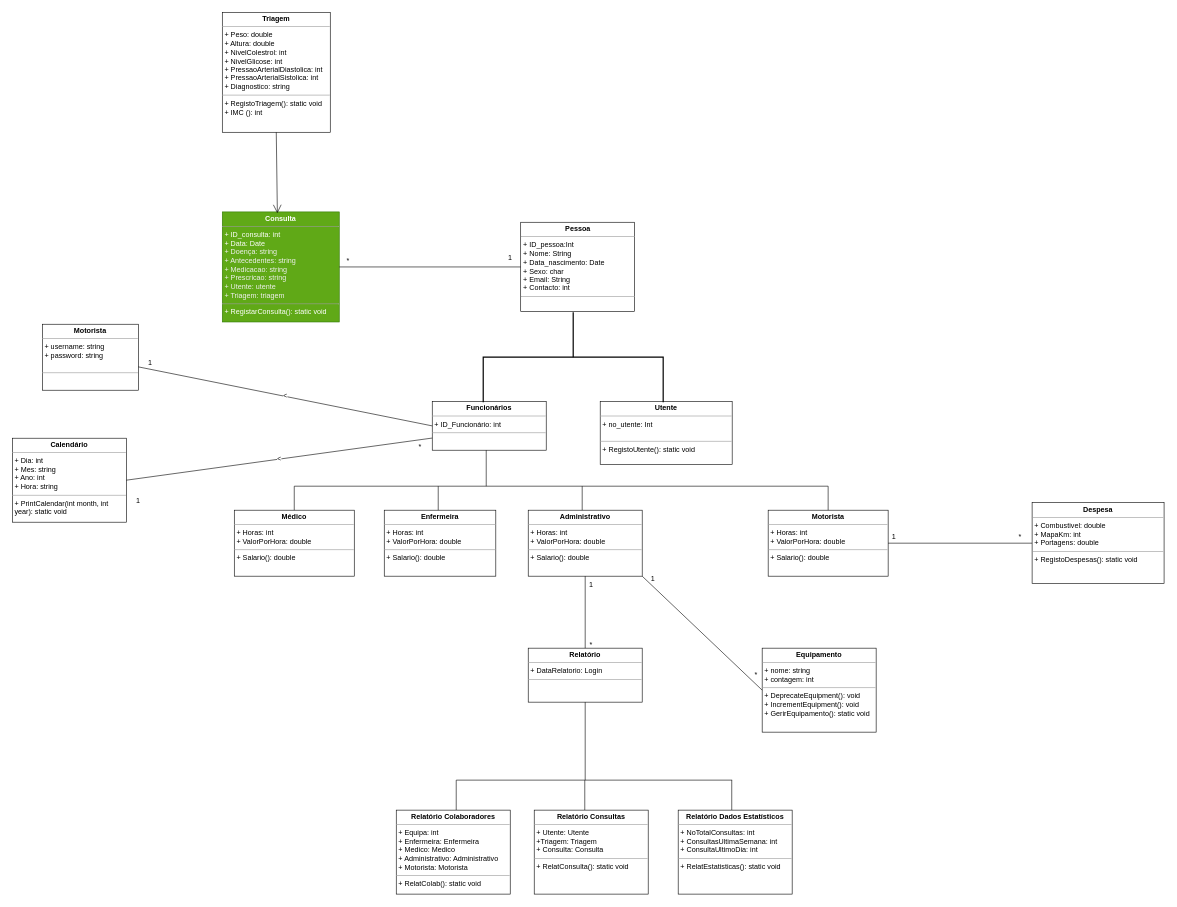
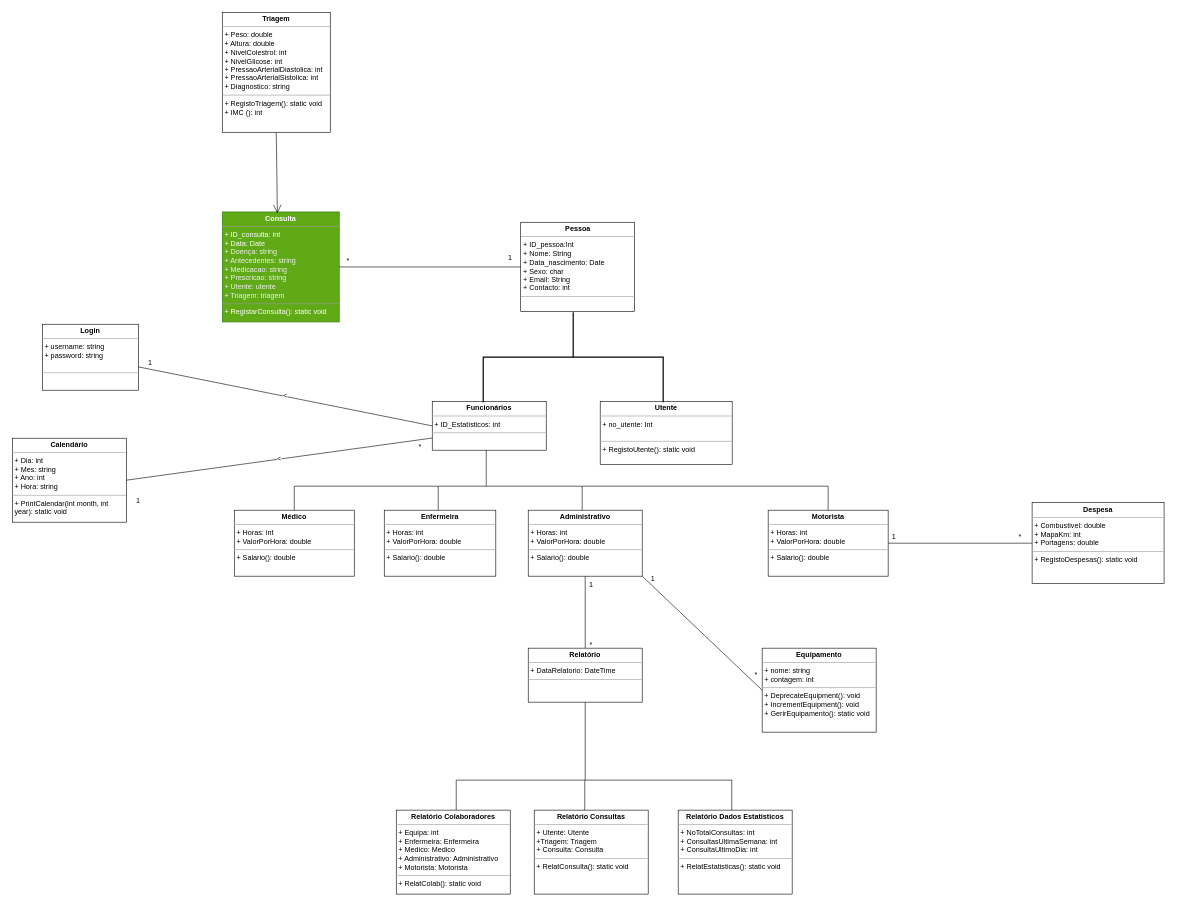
- <mxCell id="40" value="&lt;p style=&quot;margin:0px;margin-top:4px;text-align:center;&quot;&gt;&lt;b&gt;Motorista&lt;/b&gt;&lt;/p&gt;&lt;hr size=&quot;1&quot;&gt;&lt;p style=&quot;margin:0px;margin-left:4px;&quot;&gt;+ username: string&lt;/p&gt;&lt;p style=&quot;margin:0px;margin-left:4px;&quot;&gt;+ password: string&lt;/p&gt;&lt;p style=&quot;margin:0px;margin-left:4px;&quot;&gt;&lt;br&gt;&lt;/p&gt;&lt;hr size=&quot;1&quot;&gt;&lt;p style=&quot;margin:0px;margin-left:4px;&quot;&gt;&lt;br&gt;&lt;/p&gt;" style="verticalAlign=top;align=left;overflow=fill;fontSize=12;fontFamily=Helvetica;html=1;whiteSpace=wrap;" parent="1" vertex="1"><mxGeometry x="70" y="540" width="160" height="110" as="geometry" /></mxCell>
+ <mxCell id="40" value="&lt;p style=&quot;margin:0px;margin-top:4px;text-align:center;&quot;&gt;&lt;b&gt;Login&lt;/b&gt;&lt;/p&gt;&lt;hr size=&quot;1&quot;&gt;&lt;p style=&quot;margin:0px;margin-left:4px;&quot;&gt;+ username: string&lt;/p&gt;&lt;p style=&quot;margin:0px;margin-left:4px;&quot;&gt;+ password: string&lt;/p&gt;&lt;p style=&quot;margin:0px;margin-left:4px;&quot;&gt;&lt;br&gt;&lt;/p&gt;&lt;hr size=&quot;1&quot;&gt;&lt;p style=&quot;margin:0px;margin-left:4px;&quot;&gt;&lt;br&gt;&lt;/p&gt;" style="verticalAlign=top;align=left;overflow=fill;fontSize=12;fontFamily=Helvetica;html=1;whiteSpace=wrap;" parent="1" vertex="1"><mxGeometry x="70" y="540" width="160" height="110" as="geometry" /></mxCell>
- <mxCell id="4" value="&lt;p style=&quot;margin:0px;margin-top:4px;text-align:center;&quot;&gt;&lt;b&gt;Funcionários&lt;/b&gt;&lt;/p&gt;&lt;hr size=&quot;1&quot;&gt;&lt;p style=&quot;margin:0px;margin-left:4px;&quot;&gt;+ ID_Funcionário: int&lt;/p&gt;&lt;hr size=&quot;1&quot;&gt;&lt;p style=&quot;margin:0px;margin-left:4px;&quot;&gt;&lt;br&gt;&lt;/p&gt;" style="verticalAlign=top;align=left;overflow=fill;fontSize=12;fontFamily=Helvetica;html=1;whiteSpace=wrap;" parent="1" vertex="1"><mxGeometry x="720" y="669" width="190" height="81" as="geometry" /></mxCell>
+ <mxCell id="4" value="&lt;p style=&quot;margin:0px;margin-top:4px;text-align:center;&quot;&gt;&lt;b&gt;Funcionários&lt;/b&gt;&lt;/p&gt;&lt;hr size=&quot;1&quot;&gt;&lt;p style=&quot;margin:0px;margin-left:4px;&quot;&gt;+ ID_Estatísticos: int&lt;/p&gt;&lt;hr size=&quot;1&quot;&gt;&lt;p style=&quot;margin:0px;margin-left:4px;&quot;&gt;&lt;br&gt;&lt;/p&gt;" style="verticalAlign=top;align=left;overflow=fill;fontSize=12;fontFamily=Helvetica;html=1;whiteSpace=wrap;" parent="1" vertex="1"><mxGeometry x="720" y="669" width="190" height="81" as="geometry" /></mxCell>
- <mxCell id="17" value="&lt;p style=&quot;margin:0px;margin-top:4px;text-align:center;&quot;&gt;&lt;b&gt;Relatório&lt;/b&gt;&lt;/p&gt;&lt;hr size=&quot;1&quot;&gt;&lt;p style=&quot;margin:0px;margin-left:4px;&quot;&gt;+ DataRelatorio: Login&lt;br&gt;&lt;/p&gt;&lt;hr size=&quot;1&quot;&gt;&lt;p style=&quot;margin:0px;margin-left:4px;&quot;&gt;&lt;br&gt;&lt;/p&gt;" style="verticalAlign=top;align=left;overflow=fill;fontSize=12;fontFamily=Helvetica;html=1;whiteSpace=wrap;" parent="1" vertex="1"><mxGeometry x="880" y="1080" width="190" height="90" as="geometry" /></mxCell>
+ <mxCell id="17" value="&lt;p style=&quot;margin:0px;margin-top:4px;text-align:center;&quot;&gt;&lt;b&gt;Relatório&lt;/b&gt;&lt;/p&gt;&lt;hr size=&quot;1&quot;&gt;&lt;p style=&quot;margin:0px;margin-left:4px;&quot;&gt;+ DataRelatorio: DateTime&lt;br&gt;&lt;/p&gt;&lt;hr size=&quot;1&quot;&gt;&lt;p style=&quot;margin:0px;margin-left:4px;&quot;&gt;&lt;br&gt;&lt;/p&gt;" style="verticalAlign=top;align=left;overflow=fill;fontSize=12;fontFamily=Helvetica;html=1;whiteSpace=wrap;" parent="1" vertex="1"><mxGeometry x="880" y="1080" width="190" height="90" as="geometry" /></mxCell>
